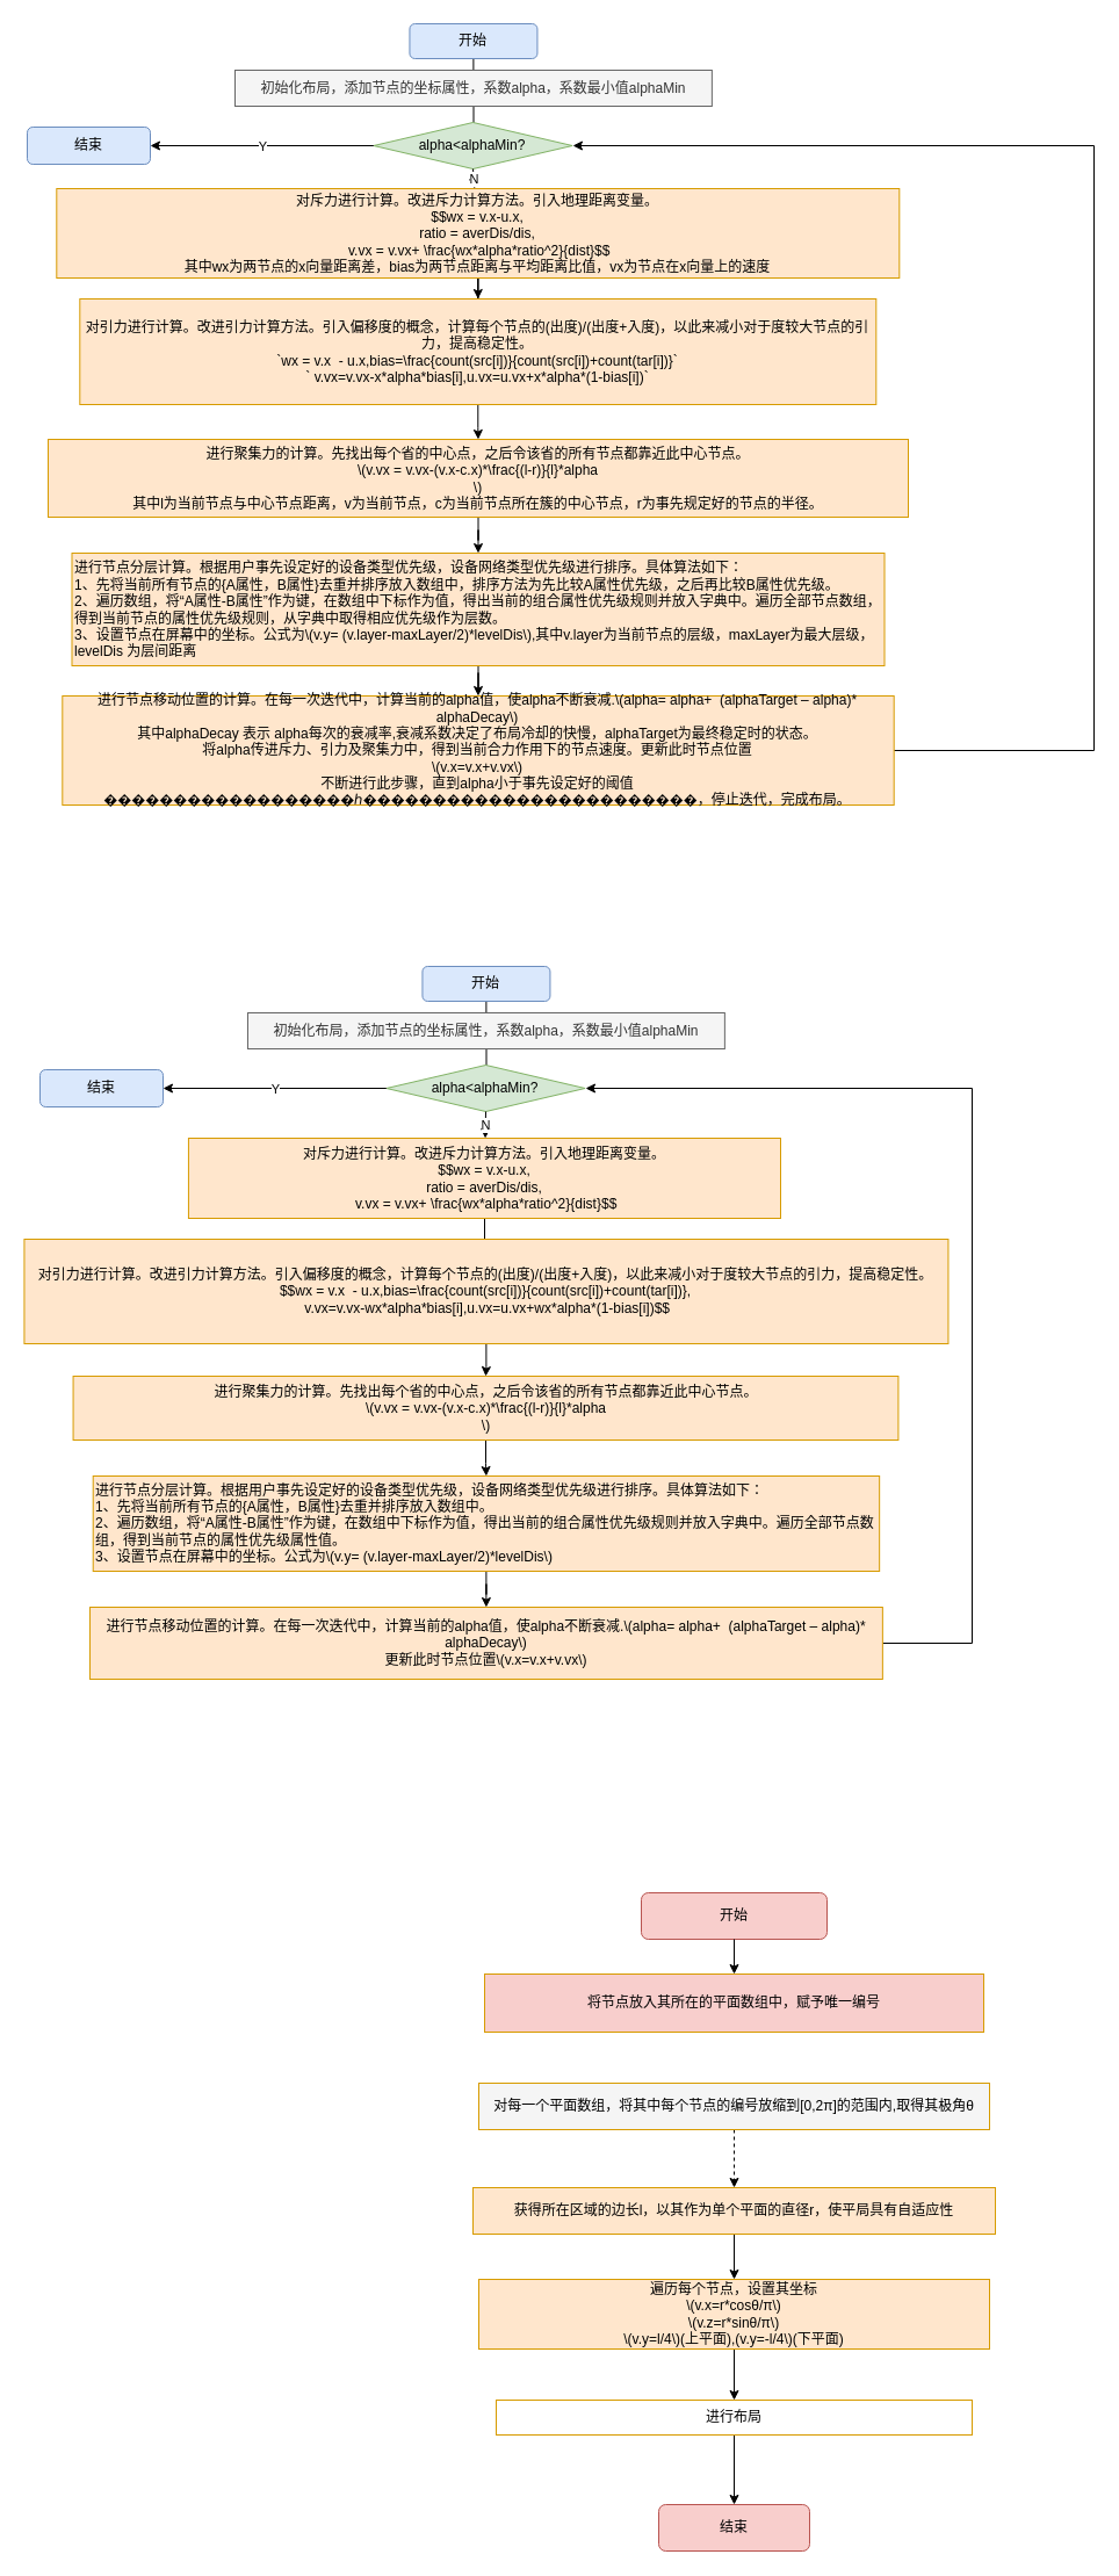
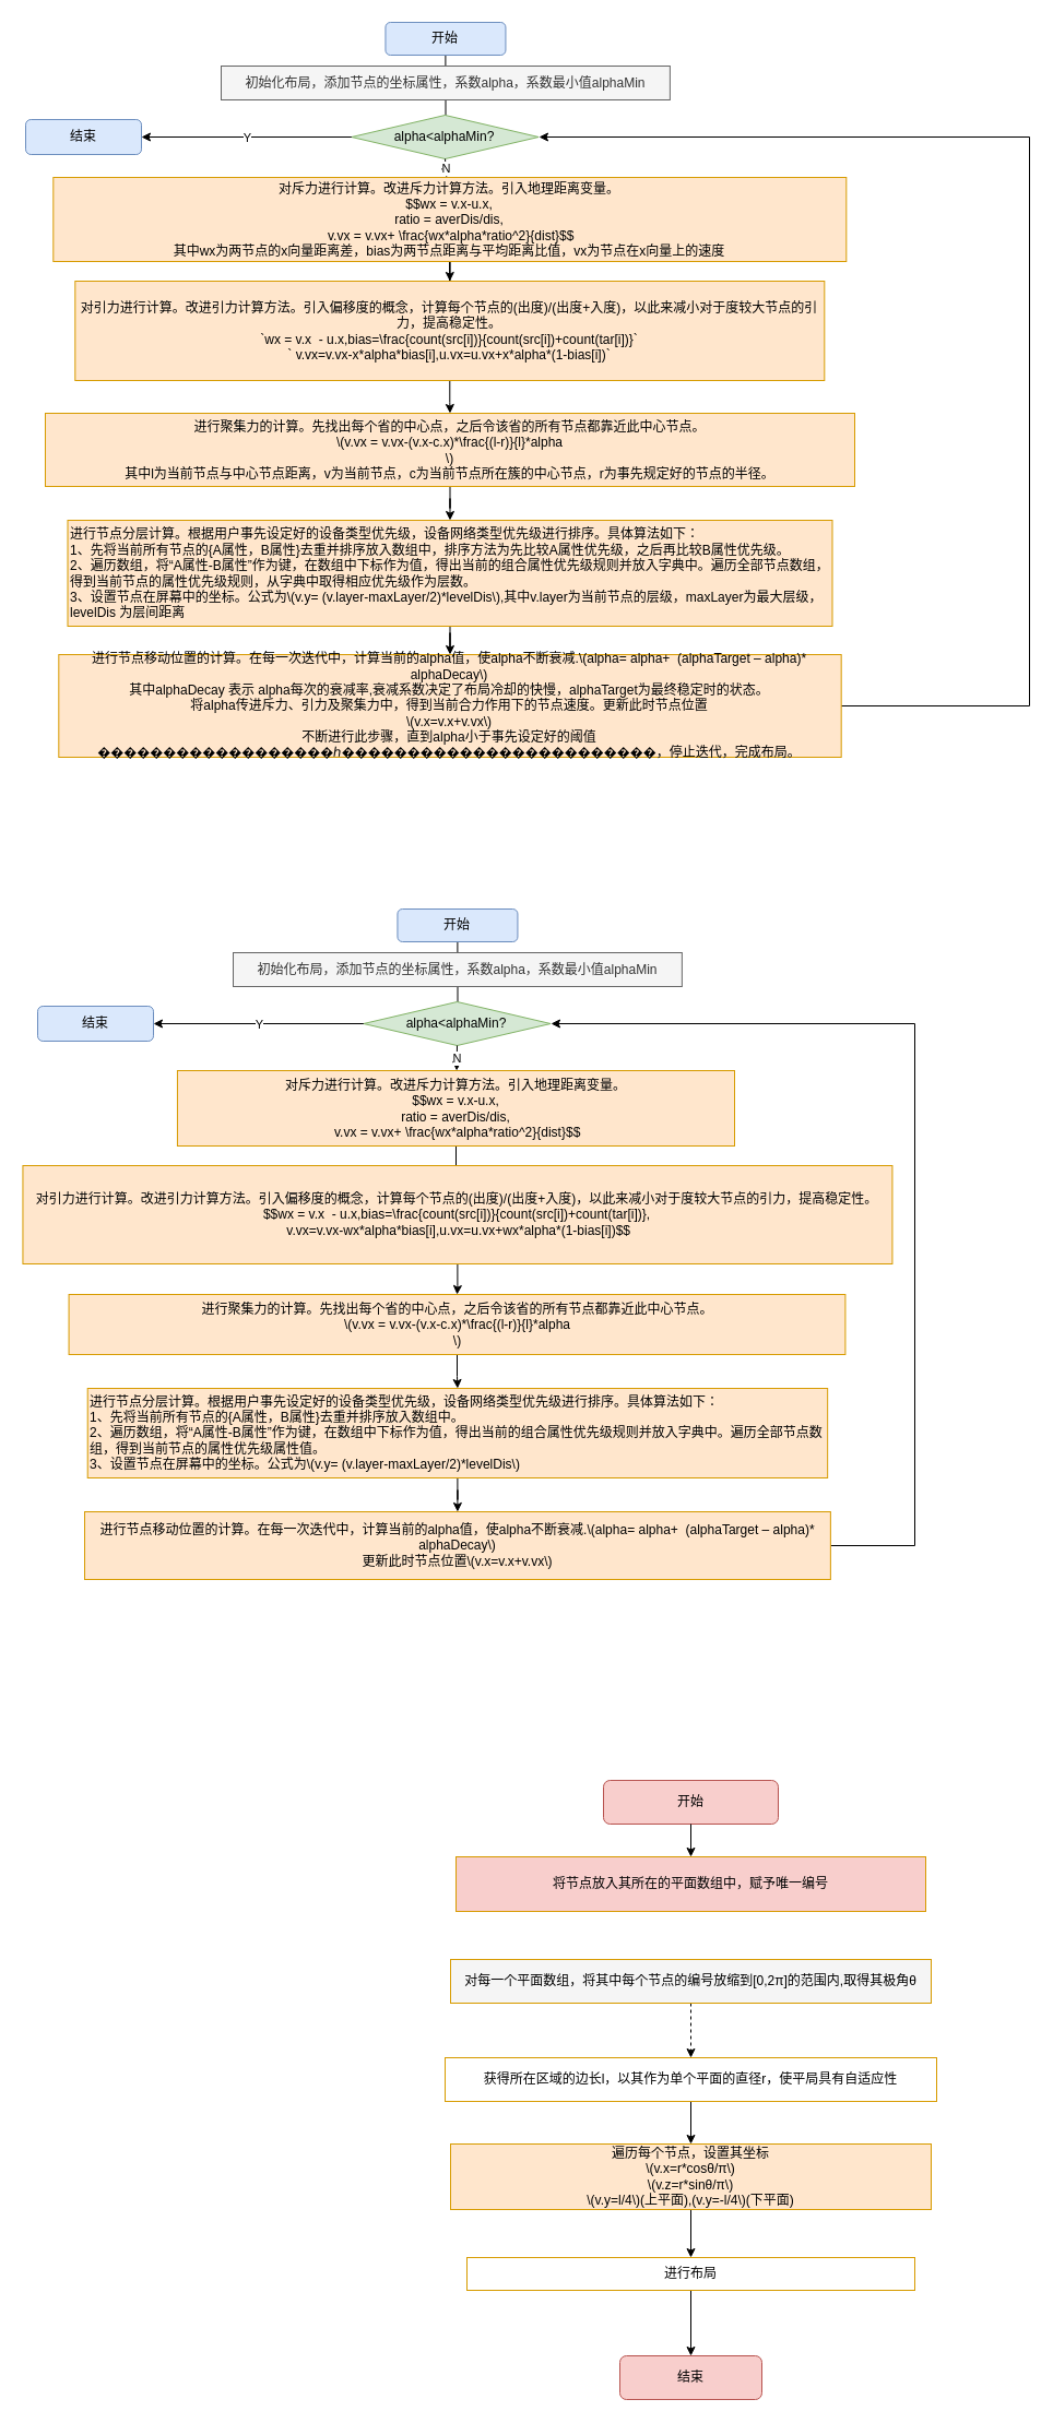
- <mxCell id="48" value="获得所在区域的边长l，以其作为单个平面的直径r，使平局具有自适应性" style="whiteSpace=wrap;html=1;rounded=0;fillColor=#ffe6cc;strokeColor=#d79b00;" parent="1" vertex="1"><mxGeometry x="407" y="1884" width="450" height="40" as="geometry" /></mxCell>
+ <mxCell id="48" value="获得所在区域的边长l，以其作为单个平面的直径r，使平局具有自适应性" style="whiteSpace=wrap;html=1;rounded=0;fillColor=#ffffff;strokeColor=#d79b00;" parent="1" vertex="1"><mxGeometry x="407" y="1884" width="450" height="40" as="geometry" /></mxCell>
